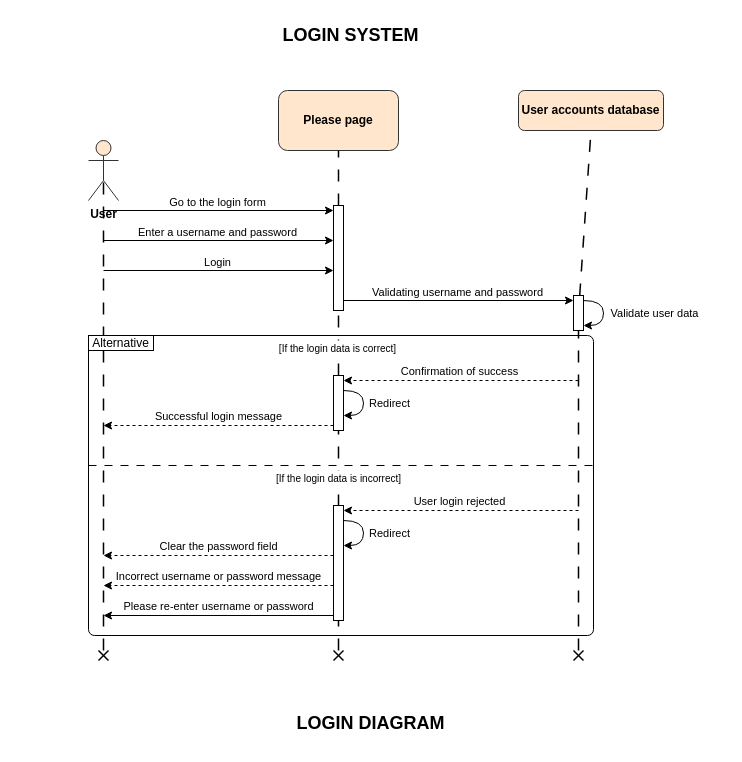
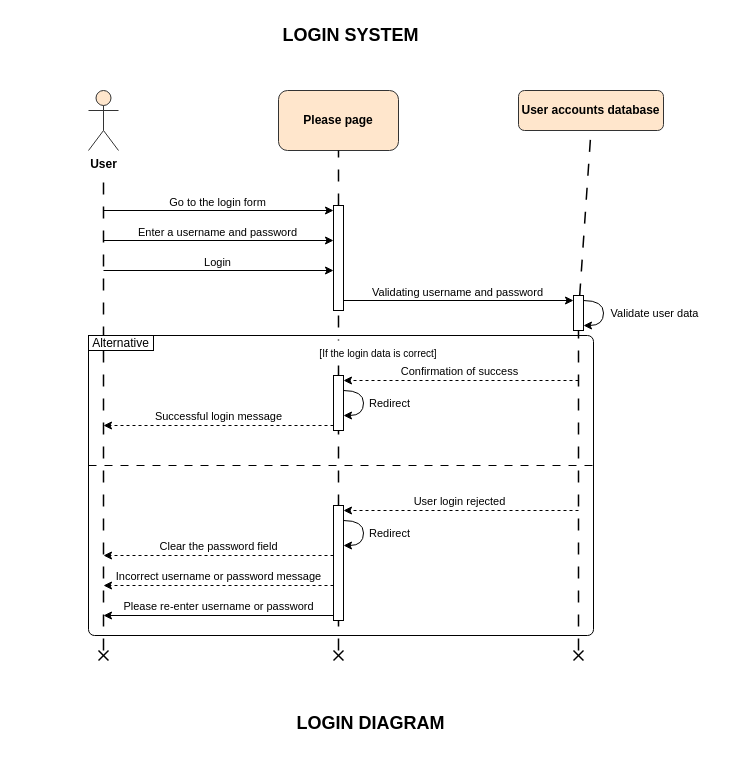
- <mxCell id="4" value="User" style="shape=umlActor;verticalLabelPosition=bottom;verticalAlign=top;html=1;outlineConnect=0;fillColor=#ffe6cc;strokeColor=#333333;fontStyle=1" vertex="1" parent="1"><mxGeometry x="88" y="140" width="30" height="60" as="geometry" /></mxCell>
+ <mxCell id="4" value="User" style="shape=umlActor;verticalLabelPosition=bottom;verticalAlign=top;html=1;outlineConnect=0;fillColor=#ffe6cc;strokeColor=#333333;fontStyle=1" vertex="1" parent="1"><mxGeometry x="88" y="90" width="30" height="60" as="geometry" /></mxCell>
- <mxCell id="25" value="[If the login data is correct]" style="text;html=1;strokeColor=none;fillColor=default;align=center;verticalAlign=middle;whiteSpace=wrap;rounded=0;fontSize=10;" vertex="1" parent="1"><mxGeometry x="258.31" y="340" width="159.37" height="15" as="geometry" /></mxCell>
+ <mxCell id="25" value="[If the login data is correct]" style="text;html=1;strokeColor=none;fillColor=default;align=center;verticalAlign=middle;whiteSpace=wrap;rounded=0;fontSize=10;" vertex="1" parent="1"><mxGeometry x="258.31" y="340" width="240" height="25" as="geometry" /></mxCell>
- <mxCell id="26" value="[If the login data is incorrect]" style="text;html=1;strokeColor=none;fillColor=#FFFFFF;align=center;verticalAlign=middle;whiteSpace=wrap;rounded=0;fontSize=10;" vertex="1" parent="1"><mxGeometry x="250.5" y="470" width="175" height="15" as="geometry" /></mxCell>
